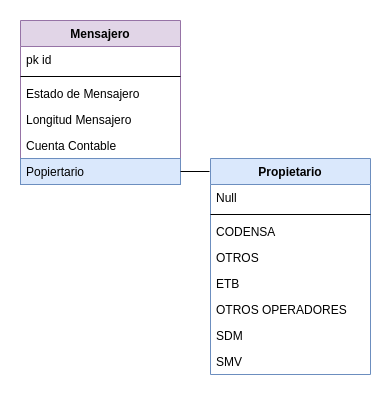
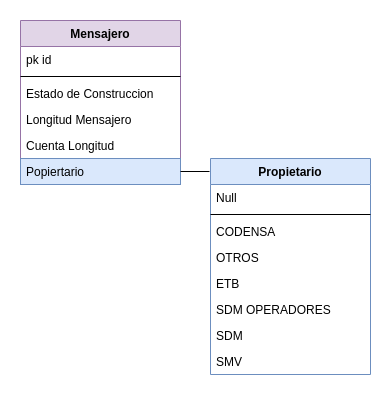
- <mxCell id="5" value="Estado de Mensajero" style="text;strokeColor=none;fillColor=none;align=left;verticalAlign=top;spacingLeft=4;spacingRight=4;overflow=hidden;rotatable=0;points=[[0,0.5],[1,0.5]];portConstraint=eastwest;" vertex="1" parent="2"><mxGeometry y="60" width="160" height="26" as="geometry" /></mxCell>
+ <mxCell id="5" value="Estado de Construccion" style="text;strokeColor=none;fillColor=none;align=left;verticalAlign=top;spacingLeft=4;spacingRight=4;overflow=hidden;rotatable=0;points=[[0,0.5],[1,0.5]];portConstraint=eastwest;" vertex="1" parent="2"><mxGeometry y="60" width="160" height="26" as="geometry" /></mxCell>
- <mxCell id="7" value="Cuenta Contable" style="text;strokeColor=none;fillColor=none;align=left;verticalAlign=top;spacingLeft=4;spacingRight=4;overflow=hidden;rotatable=0;points=[[0,0.5],[1,0.5]];portConstraint=eastwest;" vertex="1" parent="2"><mxGeometry y="112" width="160" height="26" as="geometry" /></mxCell>
+ <mxCell id="7" value="Cuenta Longitud" style="text;strokeColor=none;fillColor=none;align=left;verticalAlign=top;spacingLeft=4;spacingRight=4;overflow=hidden;rotatable=0;points=[[0,0.5],[1,0.5]];portConstraint=eastwest;" vertex="1" parent="2"><mxGeometry y="112" width="160" height="26" as="geometry" /></mxCell>
- <mxCell id="15" value="OTROS OPERADORES" style="text;strokeColor=none;fillColor=none;align=left;verticalAlign=top;spacingLeft=4;spacingRight=4;overflow=hidden;rotatable=0;points=[[0,0.5],[1,0.5]];portConstraint=eastwest;" vertex="1" parent="9"><mxGeometry y="138" width="160" height="26" as="geometry" /></mxCell>
+ <mxCell id="15" value="SDM OPERADORES" style="text;strokeColor=none;fillColor=none;align=left;verticalAlign=top;spacingLeft=4;spacingRight=4;overflow=hidden;rotatable=0;points=[[0,0.5],[1,0.5]];portConstraint=eastwest;" vertex="1" parent="9"><mxGeometry y="138" width="160" height="26" as="geometry" /></mxCell>
